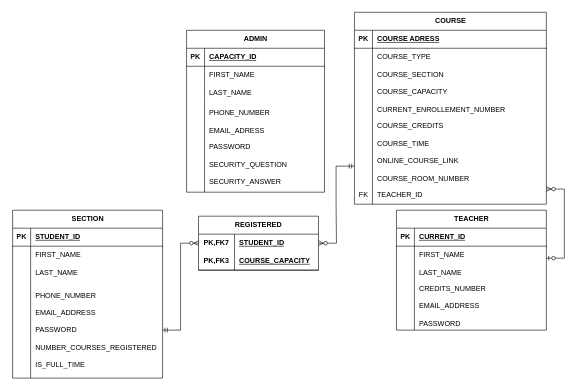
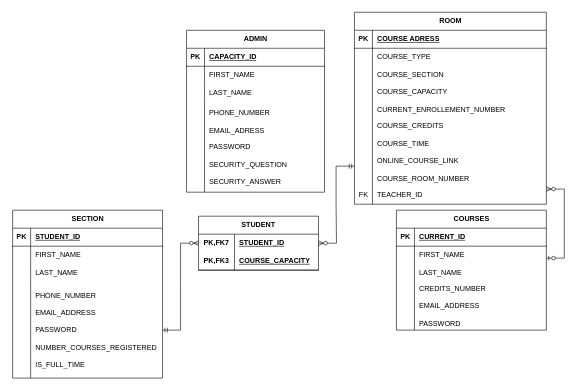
- <mxCell id="28" value="COURSE" style="shape=table;startSize=30;container=1;collapsible=1;childLayout=tableLayout;fixedRows=1;rowLines=0;fontStyle=1;align=center;resizeLast=1;html=1;" parent="1" vertex="1"><mxGeometry x="590" y="20" width="320" height="320" as="geometry" /></mxCell>
+ <mxCell id="28" value="ROOM" style="shape=table;startSize=30;container=1;collapsible=1;childLayout=tableLayout;fixedRows=1;rowLines=0;fontStyle=1;align=center;resizeLast=1;html=1;" parent="1" vertex="1"><mxGeometry x="590" y="20" width="320" height="320" as="geometry" /></mxCell>
- <mxCell id="44" value="TEACHER" style="shape=table;startSize=30;container=1;collapsible=1;childLayout=tableLayout;fixedRows=1;rowLines=0;fontStyle=1;align=center;resizeLast=1;html=1;" vertex="1" parent="1"><mxGeometry x="660" y="350" width="250" height="200" as="geometry" /></mxCell>
+ <mxCell id="44" value="COURSES" style="shape=table;startSize=30;container=1;collapsible=1;childLayout=tableLayout;fixedRows=1;rowLines=0;fontStyle=1;align=center;resizeLast=1;html=1;" vertex="1" parent="1"><mxGeometry x="660" y="350" width="250" height="200" as="geometry" /></mxCell>
- <mxCell id="36" value="REGISTERED" style="shape=table;startSize=30;container=1;collapsible=1;childLayout=tableLayout;fixedRows=1;rowLines=0;fontStyle=1;align=center;resizeLast=1;html=1;whiteSpace=wrap;" parent="1" vertex="1"><mxGeometry x="330" y="360" width="200" height="90" as="geometry" /></mxCell>
+ <mxCell id="36" value="STUDENT" style="shape=table;startSize=30;container=1;collapsible=1;childLayout=tableLayout;fixedRows=1;rowLines=0;fontStyle=1;align=center;resizeLast=1;html=1;whiteSpace=wrap;" parent="1" vertex="1"><mxGeometry x="330" y="360" width="200" height="90" as="geometry" /></mxCell>
